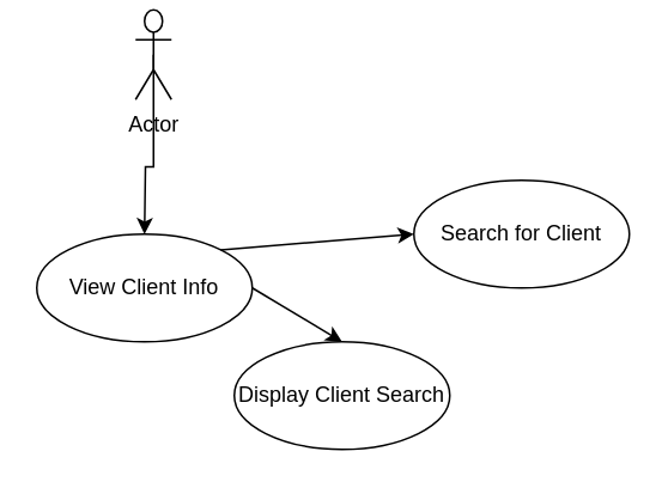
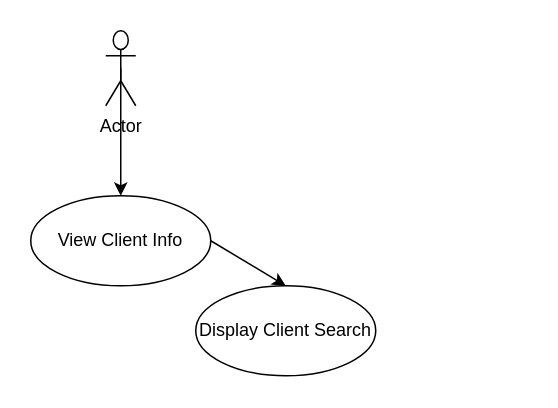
- <mxCell id="3" value="Actor" style="shape=umlActor;verticalLabelPosition=bottom;verticalAlign=top;html=1;" vertex="1" parent="1"><mxGeometry x="75" y="5" width="20" height="50" as="geometry" /></mxCell>
+ <mxCell id="3" value="Actor" style="shape=umlActor;verticalLabelPosition=bottom;verticalAlign=top;html=1;" vertex="1" parent="1"><mxGeometry x="70" y="20" width="20" height="50" as="geometry" /></mxCell>
- <mxCell id="6" value="Search for Client" style="ellipse;whiteSpace=wrap;html=1;" vertex="1" parent="1"><mxGeometry x="230" y="100" width="120" height="60" as="geometry" /></mxCell>
- <mxCell id="7" value="" style="endArrow=classic;html=1;rounded=0;entryX=0;entryY=0.5;entryDx=0;entryDy=0;exitX=1;exitY=0;exitDx=0;exitDy=0;" edge="1" parent="1" source="4" target="6"><mxGeometry width="50" height="50" relative="1" as="geometry"><mxPoint x="60" y="80" as="sourcePoint" /><mxPoint x="110" y="30" as="targetPoint" /></mxGeometry></mxCell>
